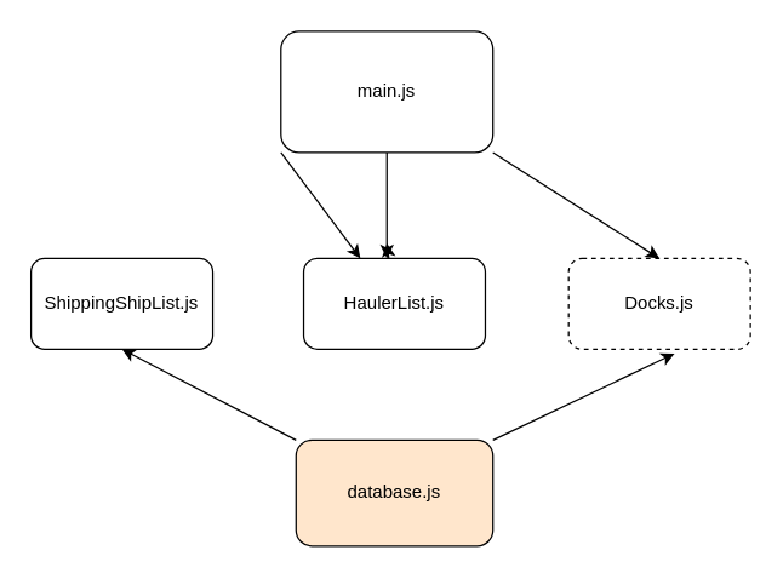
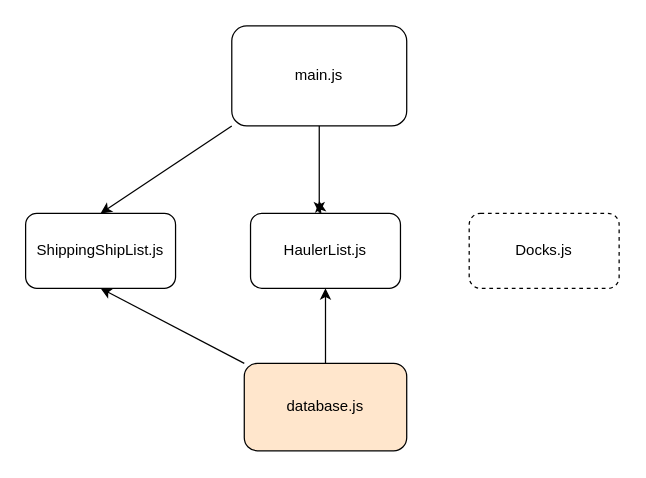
- <mxCell id="2" style="edgeStyle=none;html=1;exitX=0;exitY=1;exitDx=0;exitDy=0;" edge="1" parent="1" source="5" target="9"><mxGeometry relative="1" as="geometry" /></mxCell>
+ <mxCell id="2" style="edgeStyle=none;html=1;exitX=0;exitY=1;exitDx=0;exitDy=0;entryX=0.5;entryY=0;entryDx=0;entryDy=0;" edge="1" parent="1" source="5" target="6"><mxGeometry relative="1" as="geometry" /></mxCell>
- <mxCell id="3" style="edgeStyle=none;html=1;exitX=1;exitY=1;exitDx=0;exitDy=0;entryX=0.5;entryY=0;entryDx=0;entryDy=0;" edge="1" parent="1" source="5" target="7"><mxGeometry relative="1" as="geometry" /></mxCell>
- <mxCell id="10" style="edgeStyle=none;html=1;exitX=1;exitY=0;exitDx=0;exitDy=0;entryX=0.583;entryY=1.047;entryDx=0;entryDy=0;entryPerimeter=0;" edge="1" parent="1" source="13" target="7"><mxGeometry relative="1" as="geometry" /></mxCell>
+ <mxCell id="11" style="edgeStyle=none;html=1;exitX=0.5;exitY=0;exitDx=0;exitDy=0;entryX=0.5;entryY=1;entryDx=0;entryDy=0;" edge="1" parent="1" source="13" target="9"><mxGeometry relative="1" as="geometry" /></mxCell>
